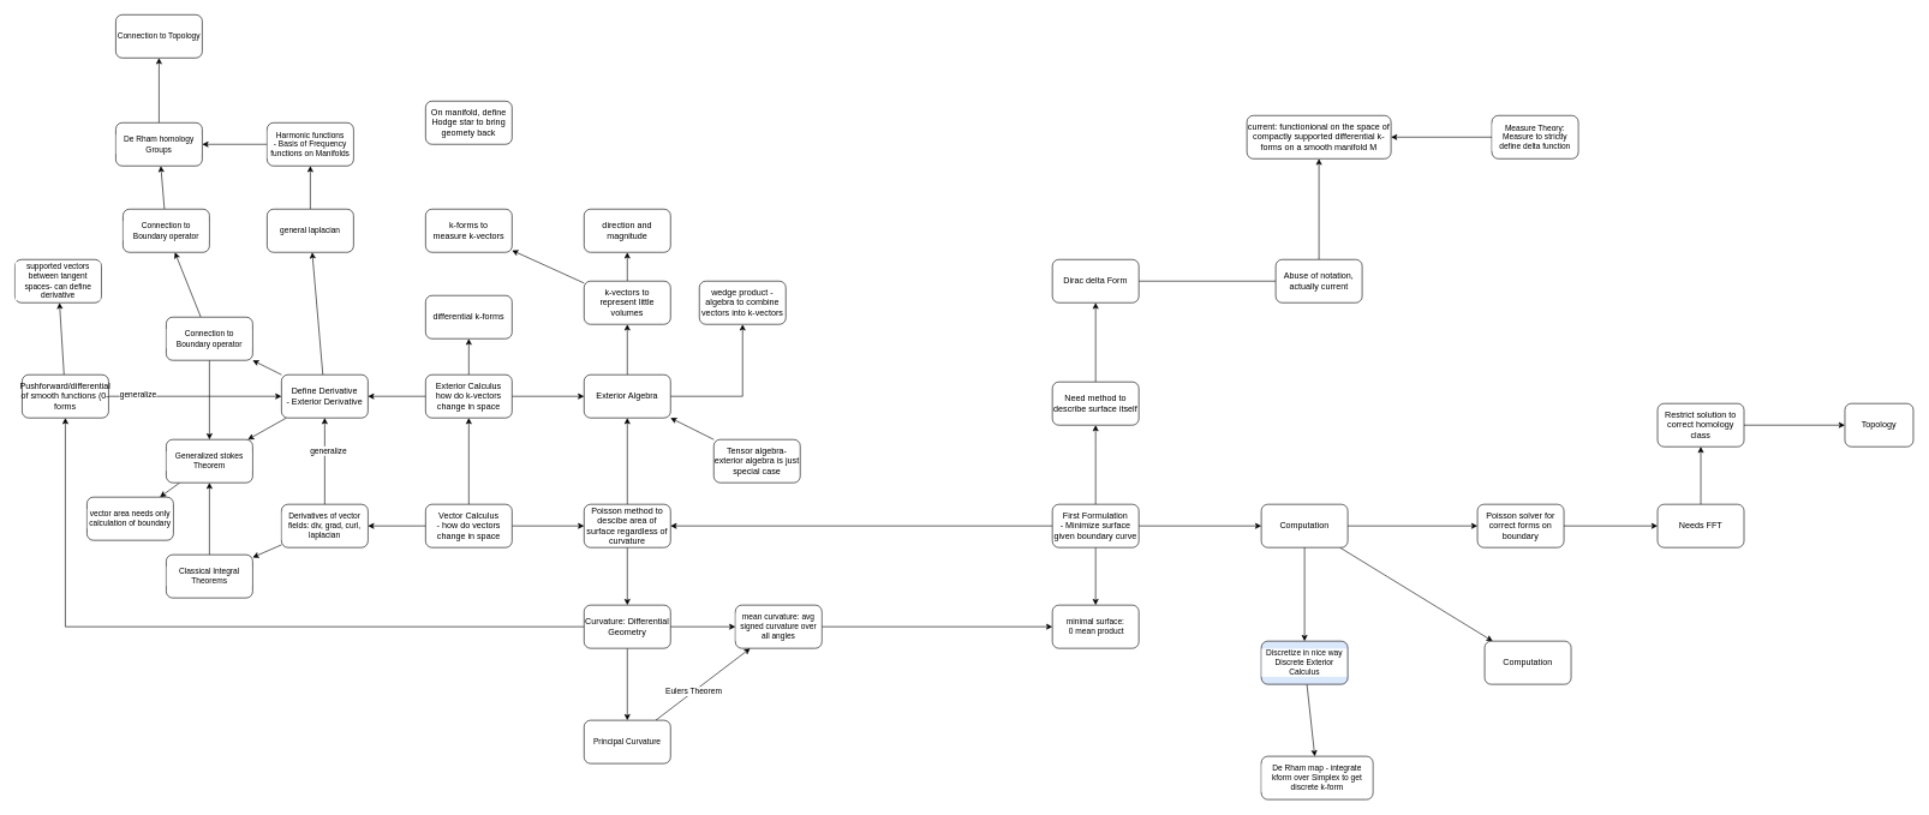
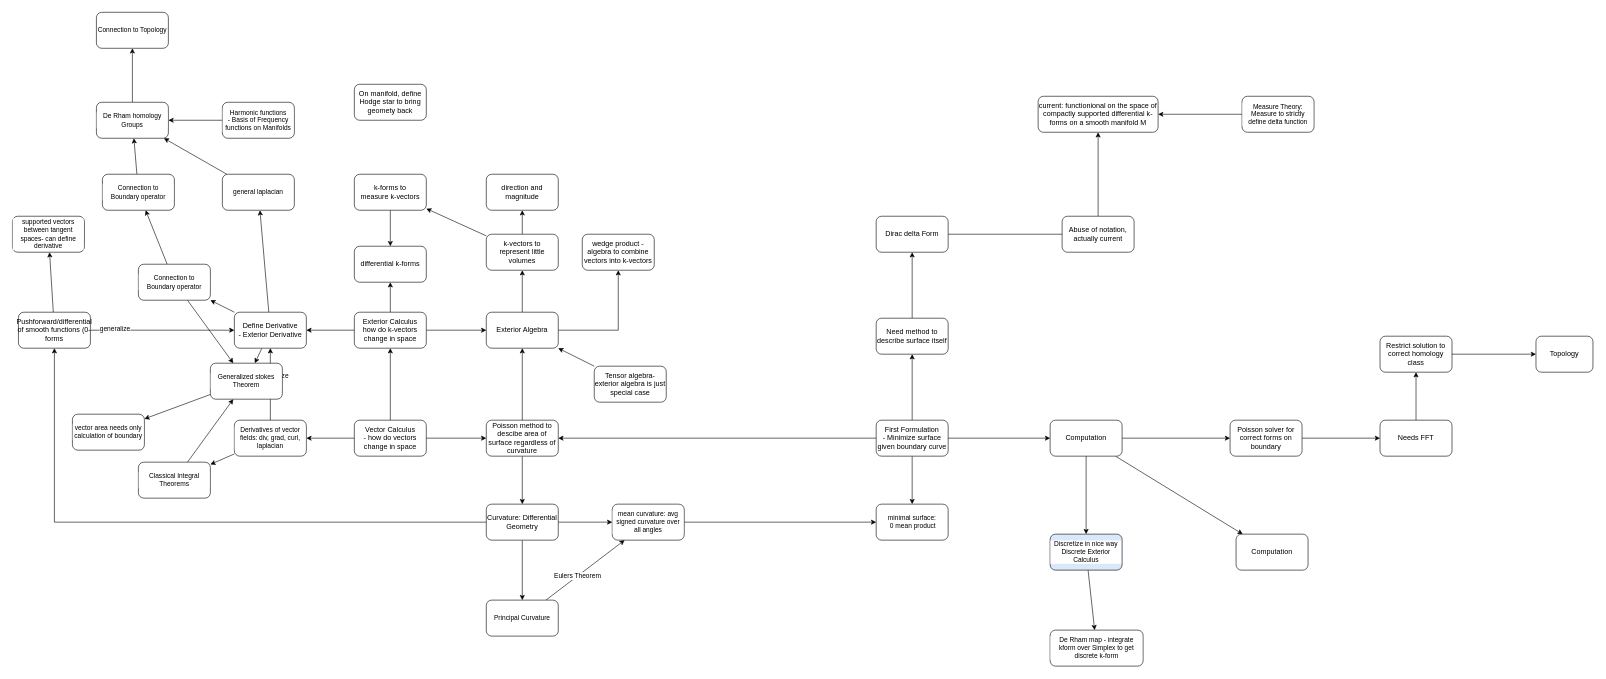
- <mxCell id="91" style="edgeStyle=none;rounded=0;orthogonalLoop=1;jettySize=auto;html=1;strokeColor=default;align=center;verticalAlign=middle;fontFamily=Helvetica;fontSize=11;fontColor=default;labelBackgroundColor=default;endArrow=classic;" parent="1" source="92" target="94" edge="1"><mxGeometry relative="1" as="geometry" /></mxCell>
+ <mxCell id="91" style="edgeStyle=none;rounded=0;orthogonalLoop=1;jettySize=auto;html=1;strokeColor=default;align=center;verticalAlign=middle;fontFamily=Helvetica;fontSize=11;fontColor=default;labelBackgroundColor=default;endArrow=classic;" parent="1" source="92" target="80" edge="1"><mxGeometry relative="1" as="geometry" /></mxCell>
+ <mxCell id="42" style="edgeStyle=none;rounded=0;orthogonalLoop=1;jettySize=auto;html=1;strokeColor=default;align=center;verticalAlign=middle;fontFamily=Helvetica;fontSize=11;fontColor=default;labelBackgroundColor=default;endArrow=classic;" parent="1" source="43" target="61" edge="1"><mxGeometry relative="1" as="geometry" /></mxCell>
- <mxCell id="70" value="Generalized stokes Theorem" style="rounded=1;whiteSpace=wrap;html=1;fontFamily=Helvetica;fontSize=11;fontColor=default;labelBackgroundColor=default;" parent="1" vertex="1"><mxGeometry x="230" y="610" width="120" height="60" as="geometry" /></mxCell>
+ <mxCell id="70" value="Generalized stokes Theorem" style="rounded=1;whiteSpace=wrap;html=1;fontFamily=Helvetica;fontSize=11;fontColor=default;labelBackgroundColor=default;" parent="1" vertex="1"><mxGeometry x="350" y="605" width="120" height="60" as="geometry" /></mxCell>
